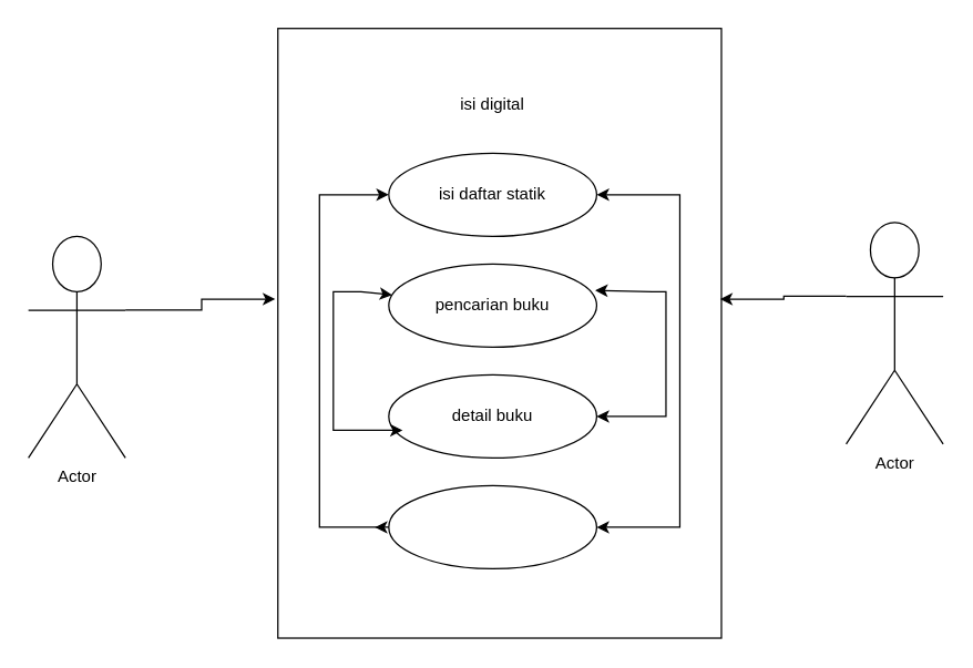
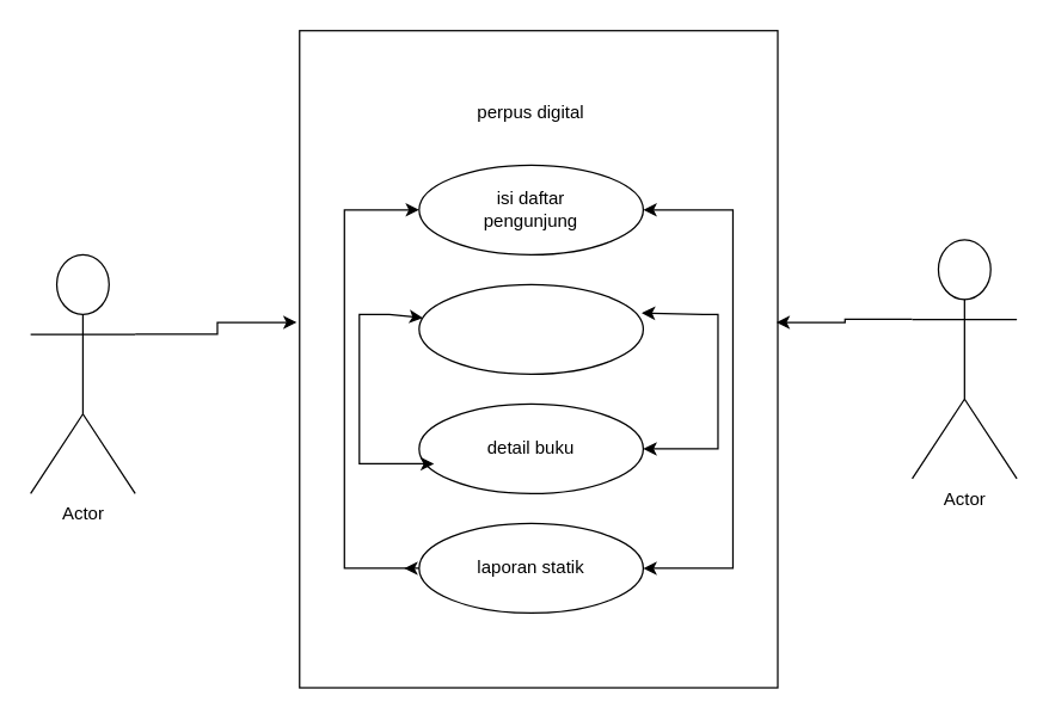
- <mxCell id="10" value="isi digital" style="text;html=1;strokeColor=none;fillColor=none;align=center;verticalAlign=middle;whiteSpace=wrap;rounded=0;" vertex="1" parent="1"><mxGeometry x="310" y="60" width="90" height="30" as="geometry" /></mxCell>
+ <mxCell id="10" value="perpus digital" style="text;html=1;strokeColor=none;fillColor=none;align=center;verticalAlign=middle;whiteSpace=wrap;rounded=0;" vertex="1" parent="1"><mxGeometry x="310" y="60" width="90" height="30" as="geometry" /></mxCell>
- <mxCell id="11" value="isi daftar statik" style="text;html=1;strokeColor=none;fillColor=none;align=center;verticalAlign=middle;whiteSpace=wrap;rounded=0;" vertex="1" parent="1"><mxGeometry x="310" y="125" width="90" height="30" as="geometry" /></mxCell>
+ <mxCell id="11" value="isi daftar pengunjung" style="text;html=1;strokeColor=none;fillColor=none;align=center;verticalAlign=middle;whiteSpace=wrap;rounded=0;" vertex="1" parent="1"><mxGeometry x="310" y="125" width="90" height="30" as="geometry" /></mxCell>
- <mxCell id="12" value="pencarian buku" style="text;html=1;strokeColor=none;fillColor=none;align=center;verticalAlign=middle;whiteSpace=wrap;rounded=0;" vertex="1" parent="1"><mxGeometry x="310" y="205" width="90" height="30" as="geometry" /></mxCell>
+ <mxCell id="14" value="laporan statik" style="text;html=1;strokeColor=none;fillColor=none;align=center;verticalAlign=middle;whiteSpace=wrap;rounded=0;" vertex="1" parent="1"><mxGeometry x="315" y="365" width="80" height="30" as="geometry" /></mxCell>
